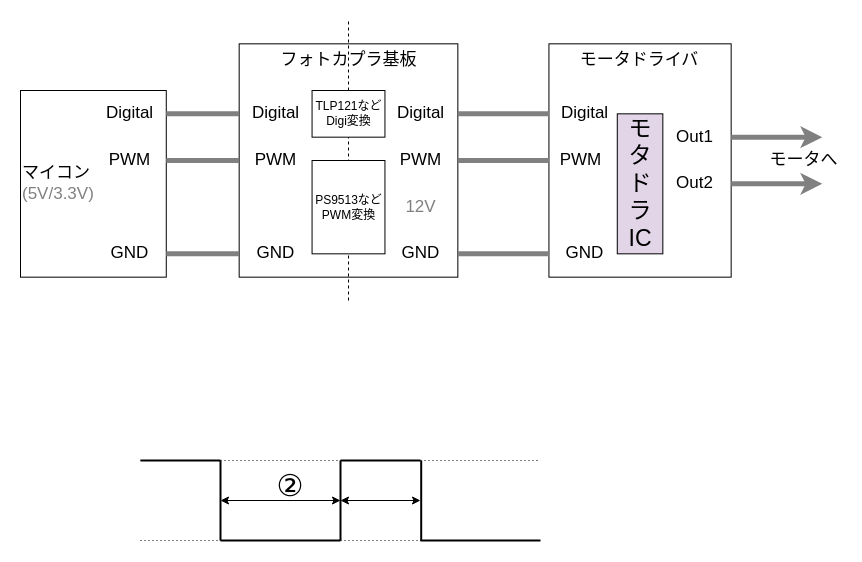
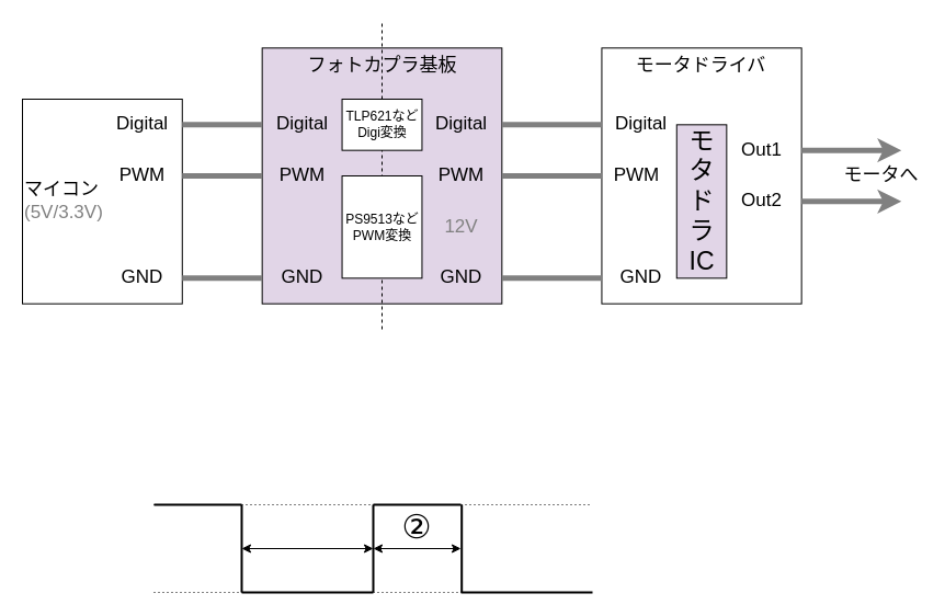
- <mxCell id="11" value="TLP121など&lt;div&gt;Digi変換&lt;/div&gt;" style="rounded=0;whiteSpace=wrap;html=1;fontSize=12;fontColor=#000000;" vertex="1" parent="1"><mxGeometry x="311.556" y="90" width="72.889" height="46.667" as="geometry" /></mxCell>
+ <mxCell id="11" value="TLP621など&lt;div&gt;Digi変換&lt;/div&gt;" style="rounded=0;whiteSpace=wrap;html=1;fontSize=12;fontColor=#000000;" vertex="1" parent="1"><mxGeometry x="311.556" y="90" width="72.889" height="46.667" as="geometry" /></mxCell>
- <mxCell id="4" value="フォトカプラ基板" style="rounded=0;whiteSpace=wrap;html=1;verticalAlign=top;fontSize=17;fontColor=#000000;" vertex="1" parent="1"><mxGeometry x="238.667" y="43.333" width="218.667" height="233.333" as="geometry" /></mxCell>
+ <mxCell id="4" value="フォトカプラ基板" style="rounded=0;whiteSpace=wrap;html=1;verticalAlign=top;fontSize=17;fontColor=#000000;fillColor=#e1d5e7;" vertex="1" parent="1"><mxGeometry x="238.667" y="43.333" width="218.667" height="233.333" as="geometry" /></mxCell>
- <mxCell id="44" value="②" style="text;html=1;align=center;verticalAlign=middle;whiteSpace=wrap;rounded=0;fontSize=30;" vertex="1" parent="1"><mxGeometry x="270" y="465" width="40" height="40" as="geometry" /></mxCell>
+ <mxCell id="44" value="②" style="text;html=1;align=center;verticalAlign=middle;whiteSpace=wrap;rounded=0;fontSize=30;" vertex="1" parent="1"><mxGeometry x="360" y="460" width="40" height="40" as="geometry" /></mxCell>
